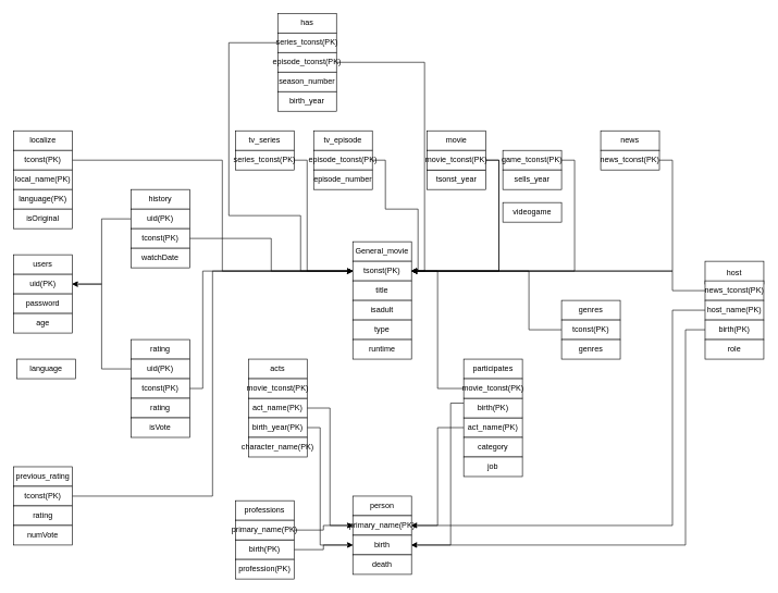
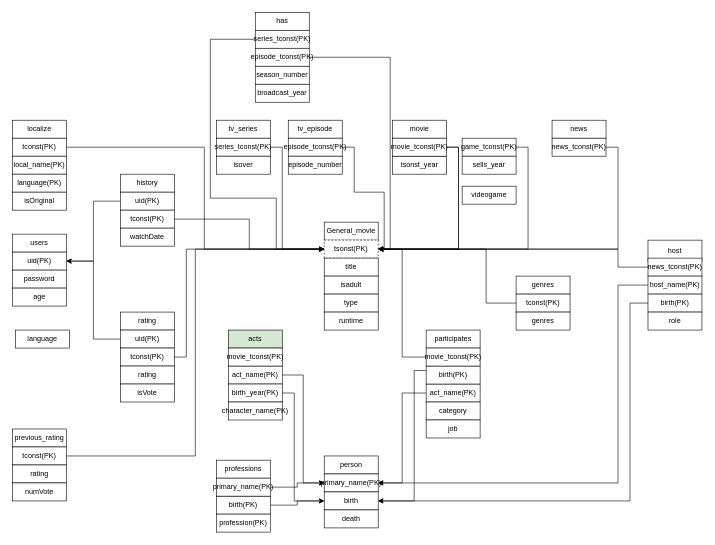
- <mxCell id="30" value="birth_year" style="rounded=0;whiteSpace=wrap;html=1;" vertex="1" parent="1"><mxGeometry x="425" y="140" width="90" height="30" as="geometry" /></mxCell>
+ <mxCell id="30" value="broadcast_year" style="rounded=0;whiteSpace=wrap;html=1;" vertex="1" parent="1"><mxGeometry x="425" y="140" width="90" height="30" as="geometry" /></mxCell>
+ <mxCell id="11" value="isover" style="rounded=0;whiteSpace=wrap;html=1;" vertex="1" parent="1"><mxGeometry x="360" y="260" width="90" height="30" as="geometry" /></mxCell>
- <mxCell id="3" value="tsonst(PK)" style="rounded=0;whiteSpace=wrap;html=1;" vertex="1" parent="1"><mxGeometry x="540" y="400" width="90" height="30" as="geometry" /></mxCell>
+ <mxCell id="3" value="tsonst(PK)" style="rounded=0;whiteSpace=wrap;html=1;dashed=1;" vertex="1" parent="1"><mxGeometry x="540" y="400" width="90" height="30" as="geometry" /></mxCell>
- <mxCell id="35" value="acts" style="rounded=0;whiteSpace=wrap;html=1;" vertex="1" parent="1"><mxGeometry x="380" y="550" width="90" height="30" as="geometry" /></mxCell>
+ <mxCell id="35" value="acts" style="rounded=0;whiteSpace=wrap;html=1;fillColor=#d5e8d4;" vertex="1" parent="1"><mxGeometry x="380" y="550" width="90" height="30" as="geometry" /></mxCell>
